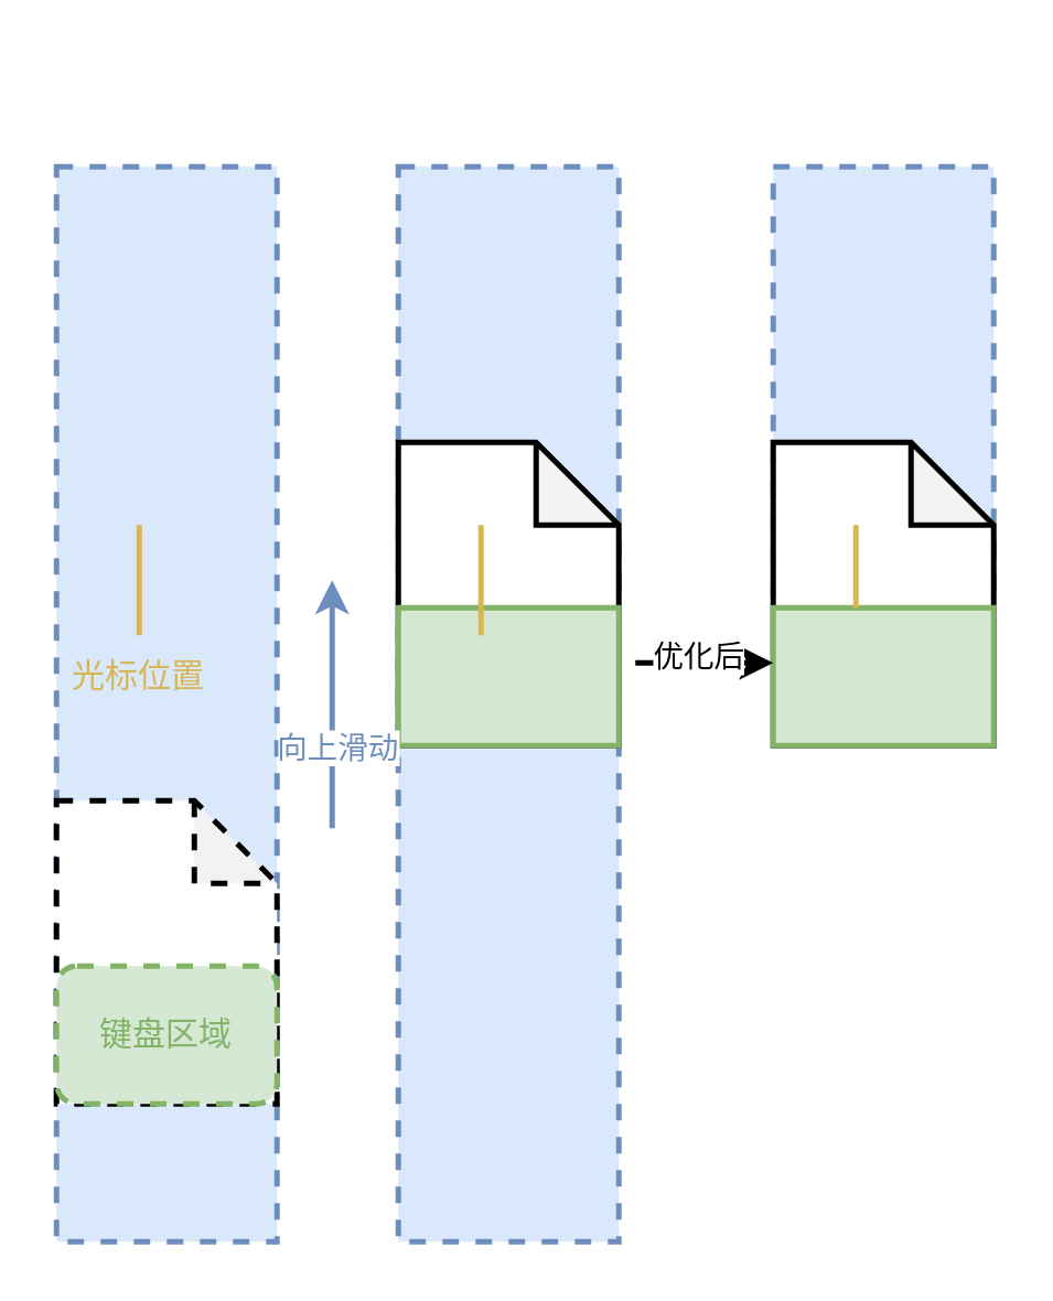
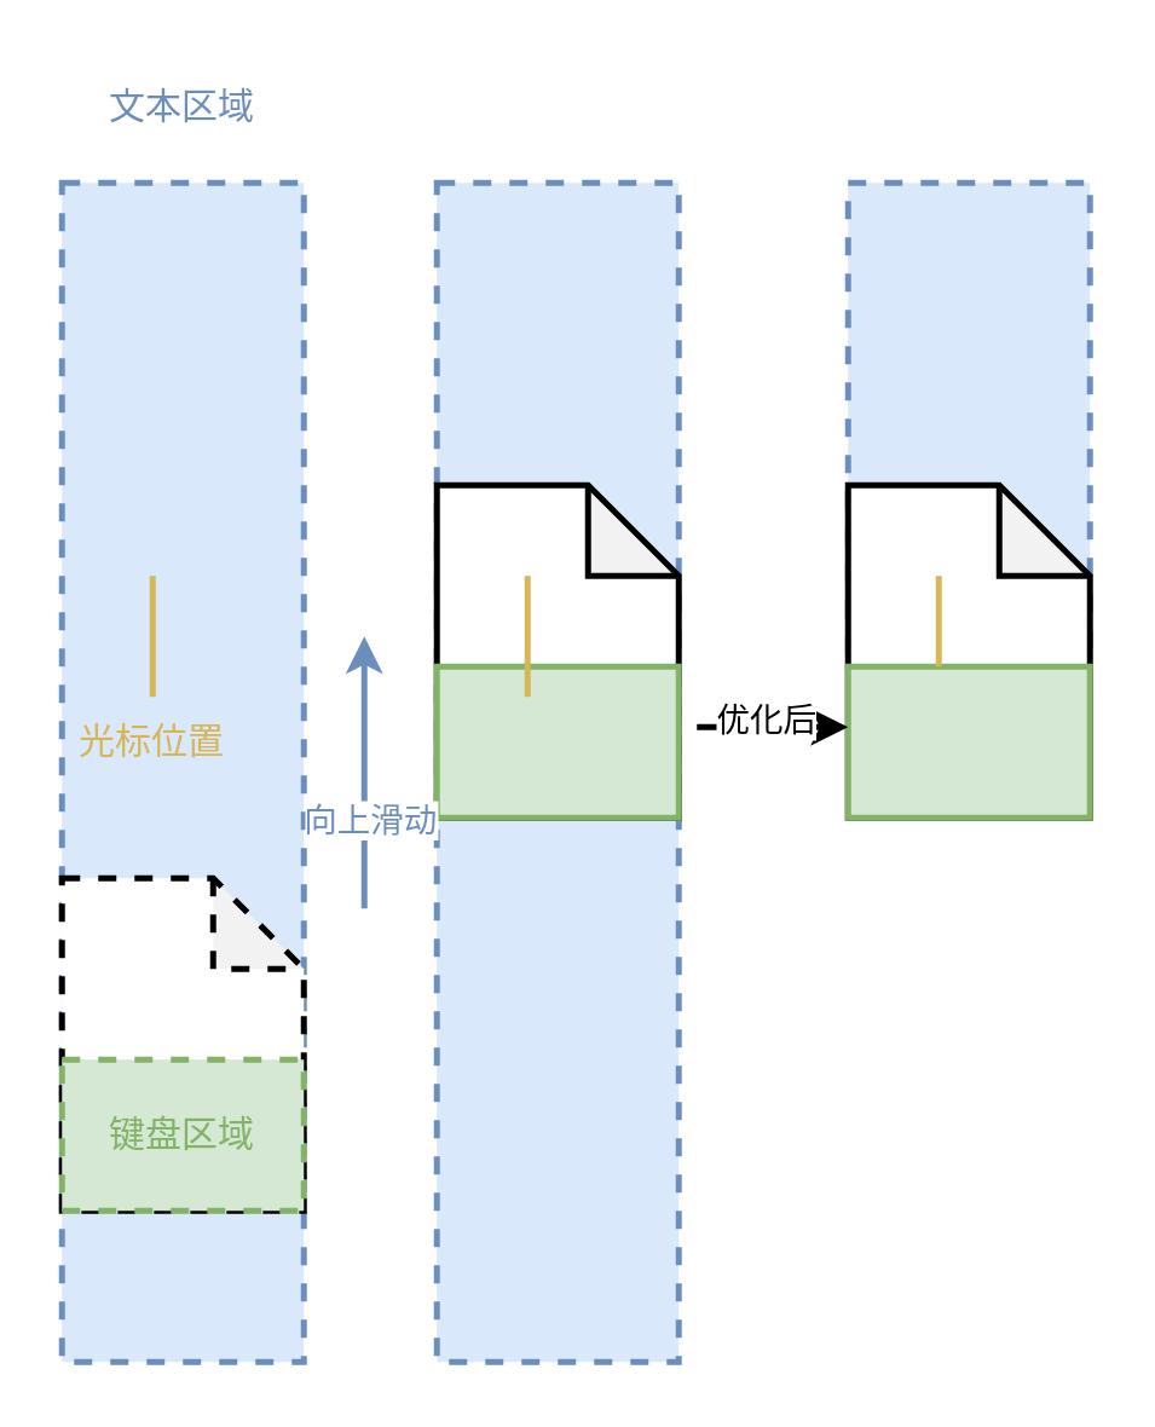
+ <mxCell id="7" value="&lt;font style=&quot;color: light-dark(rgb(108, 142, 191), rgb(109, 81, 0));&quot;&gt;文本区域&lt;/font&gt;" style="text;html=1;align=center;verticalAlign=middle;whiteSpace=wrap;rounded=0;" vertex="1" parent="1"><mxGeometry x="30" y="20" width="60" height="30" as="geometry" /></mxCell>
- <mxCell id="6" value="&lt;font style=&quot;color: light-dark(rgb(130, 179, 102), rgb(237, 237, 237));&quot;&gt;键盘区域&lt;/font&gt;" style="whiteSpace=wrap;html=1;strokeWidth=2;fillColor=#d5e8d4;strokeColor=#82b366;dashed=1;rounded=1;" vertex="1" parent="1"><mxGeometry x="20" y="350" width="80" height="50" as="geometry" /></mxCell>
+ <mxCell id="6" value="&lt;font style=&quot;color: light-dark(rgb(130, 179, 102), rgb(237, 237, 237));&quot;&gt;键盘区域&lt;/font&gt;" style="rounded=0;whiteSpace=wrap;html=1;strokeWidth=2;fillColor=#d5e8d4;strokeColor=#82b366;dashed=1;" vertex="1" parent="1"><mxGeometry x="20" y="350" width="80" height="50" as="geometry" /></mxCell>
